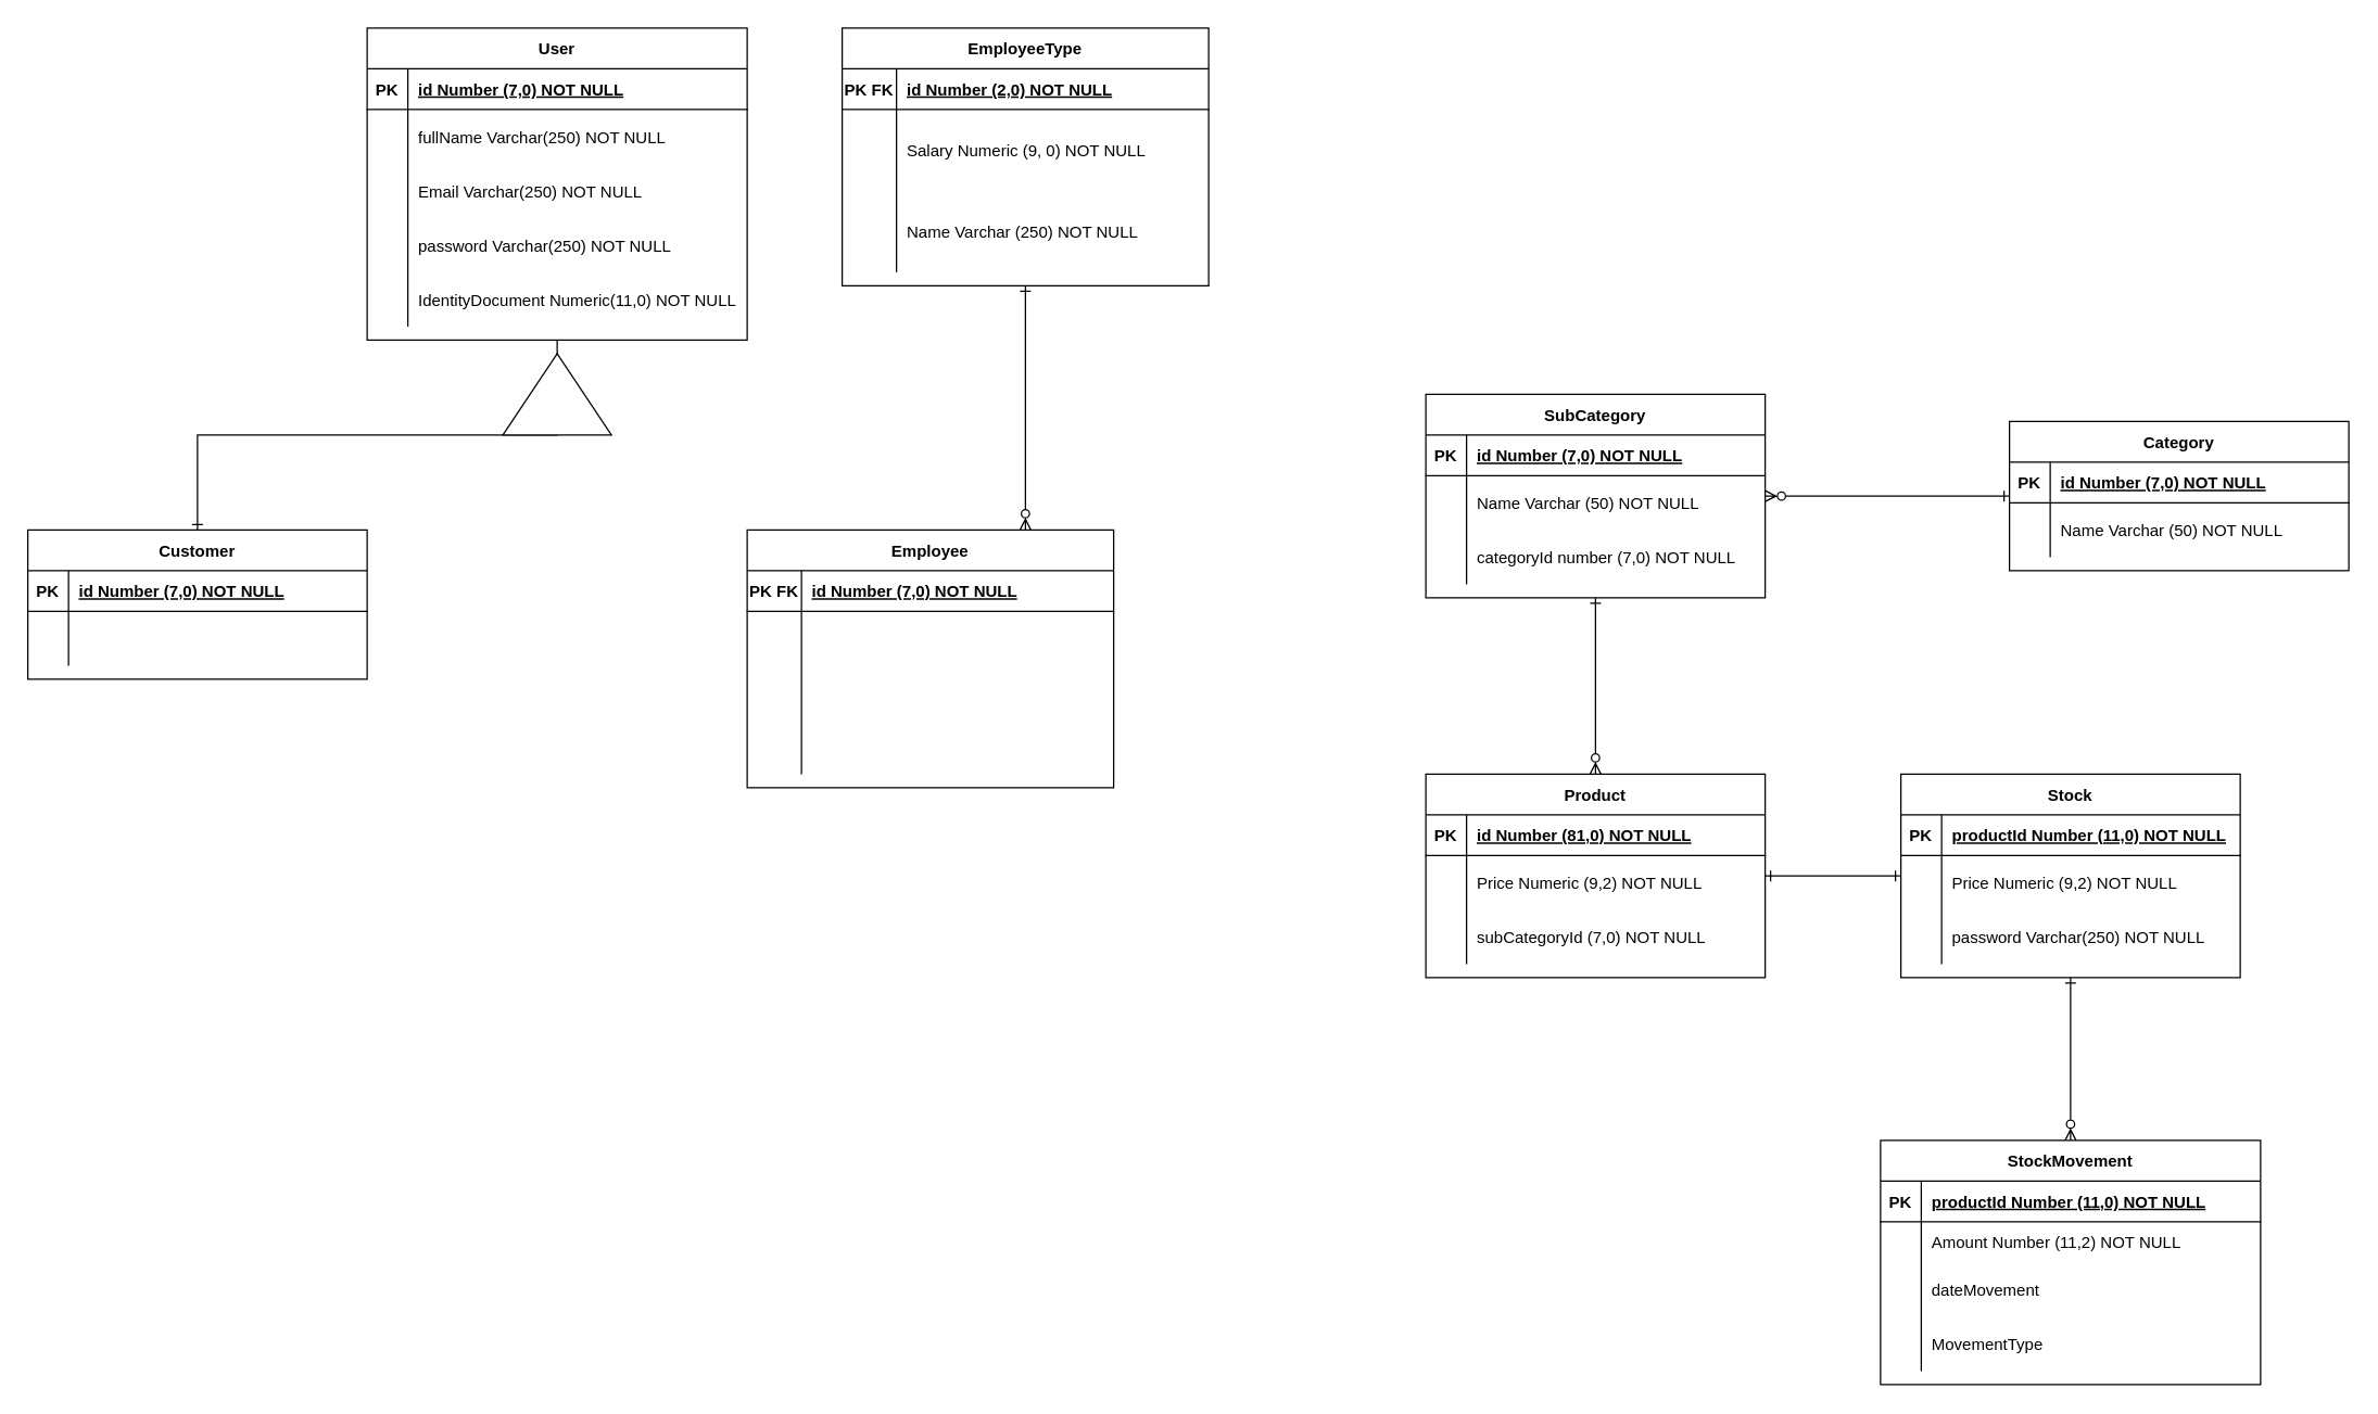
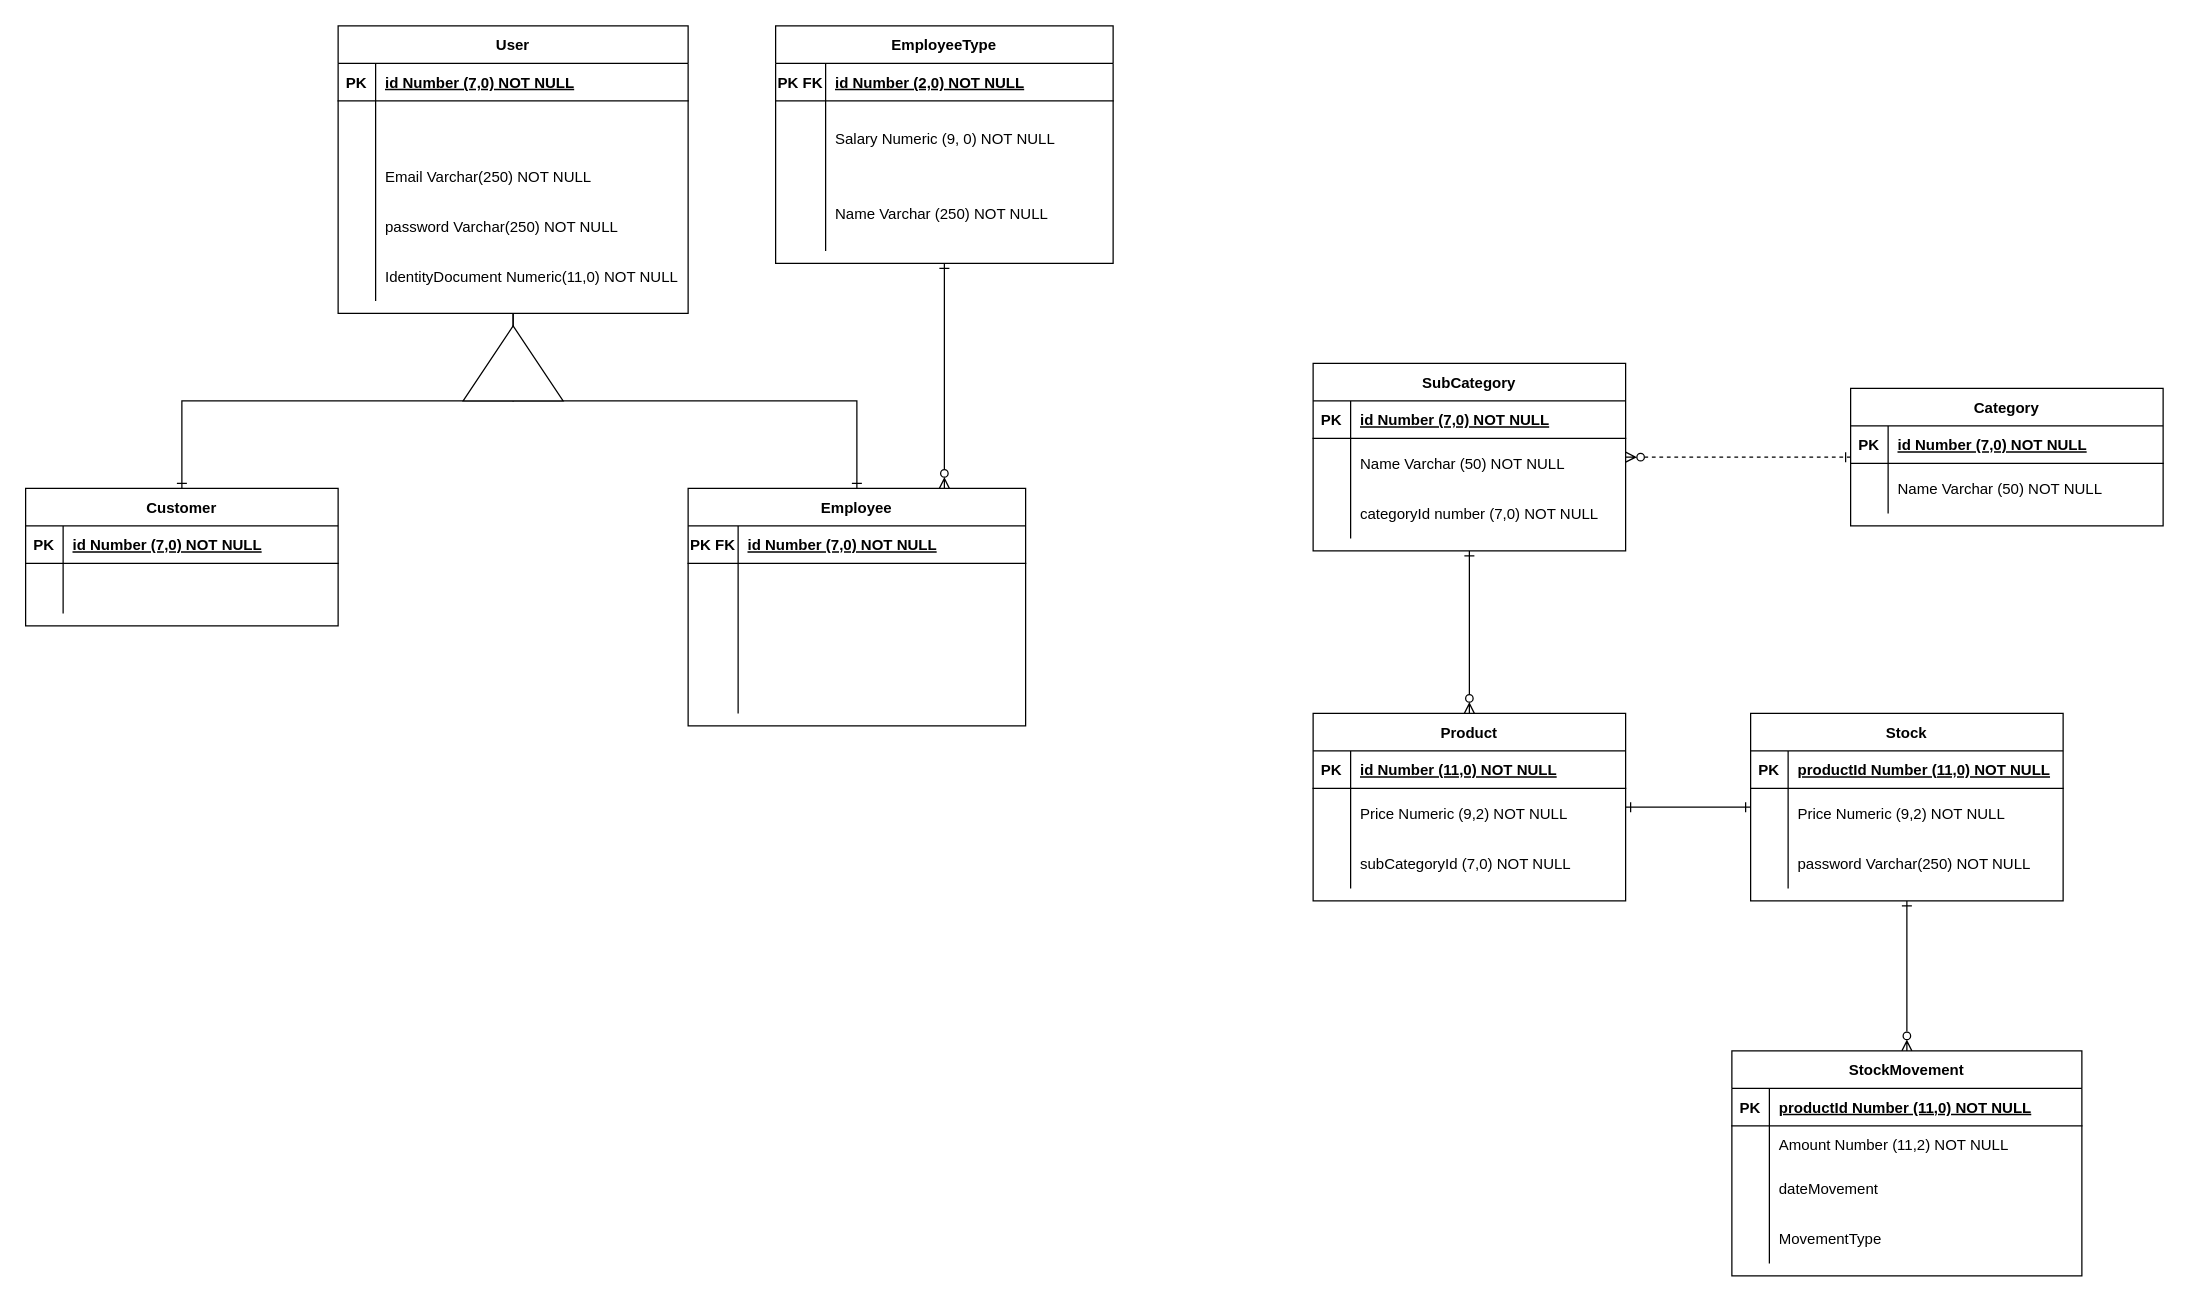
- <mxCell id="10" value="fullName Varchar(250) NOT NULL" style="shape=partialRectangle;overflow=hidden;connectable=0;fillColor=none;top=0;left=0;bottom=0;right=0;align=left;spacingLeft=6;" vertex="1" parent="8"><mxGeometry x="30" width="250" height="40" as="geometry"><mxRectangle width="250" height="40" as="alternateBounds" /></mxGeometry></mxCell>
+ <mxCell id="2" style="edgeStyle=orthogonalEdgeStyle;rounded=0;orthogonalLoop=1;jettySize=auto;html=1;endArrow=ERone;endFill=0;" edge="1" parent="1" source="4" target="27"><mxGeometry relative="1" as="geometry" /></mxCell>
- <mxCell id="58" style="edgeStyle=orthogonalEdgeStyle;rounded=0;orthogonalLoop=1;jettySize=auto;html=1;endArrow=ERzeroToMany;endFill=0;startArrow=ERone;startFill=0;" edge="1" parent="1" source="59" target="67"><mxGeometry relative="1" as="geometry" /></mxCell>
+ <mxCell id="58" style="edgeStyle=orthogonalEdgeStyle;rounded=0;orthogonalLoop=1;jettySize=auto;html=1;endArrow=ERzeroToMany;endFill=0;startArrow=ERone;startFill=0;dashed=1;" edge="1" parent="1" source="59" target="67"><mxGeometry relative="1" as="geometry" /></mxCell>
- <mxCell id="51" value="id Number (81,0) NOT NULL" style="shape=partialRectangle;overflow=hidden;connectable=0;fillColor=none;top=0;left=0;bottom=0;right=0;align=left;spacingLeft=6;fontStyle=5;" vertex="1" parent="49"><mxGeometry x="30" width="220" height="30" as="geometry"><mxRectangle width="220" height="30" as="alternateBounds" /></mxGeometry></mxCell>
+ <mxCell id="51" value="id Number (11,0) NOT NULL" style="shape=partialRectangle;overflow=hidden;connectable=0;fillColor=none;top=0;left=0;bottom=0;right=0;align=left;spacingLeft=6;fontStyle=5;" vertex="1" parent="49"><mxGeometry x="30" width="220" height="30" as="geometry"><mxRectangle width="220" height="30" as="alternateBounds" /></mxGeometry></mxCell>
